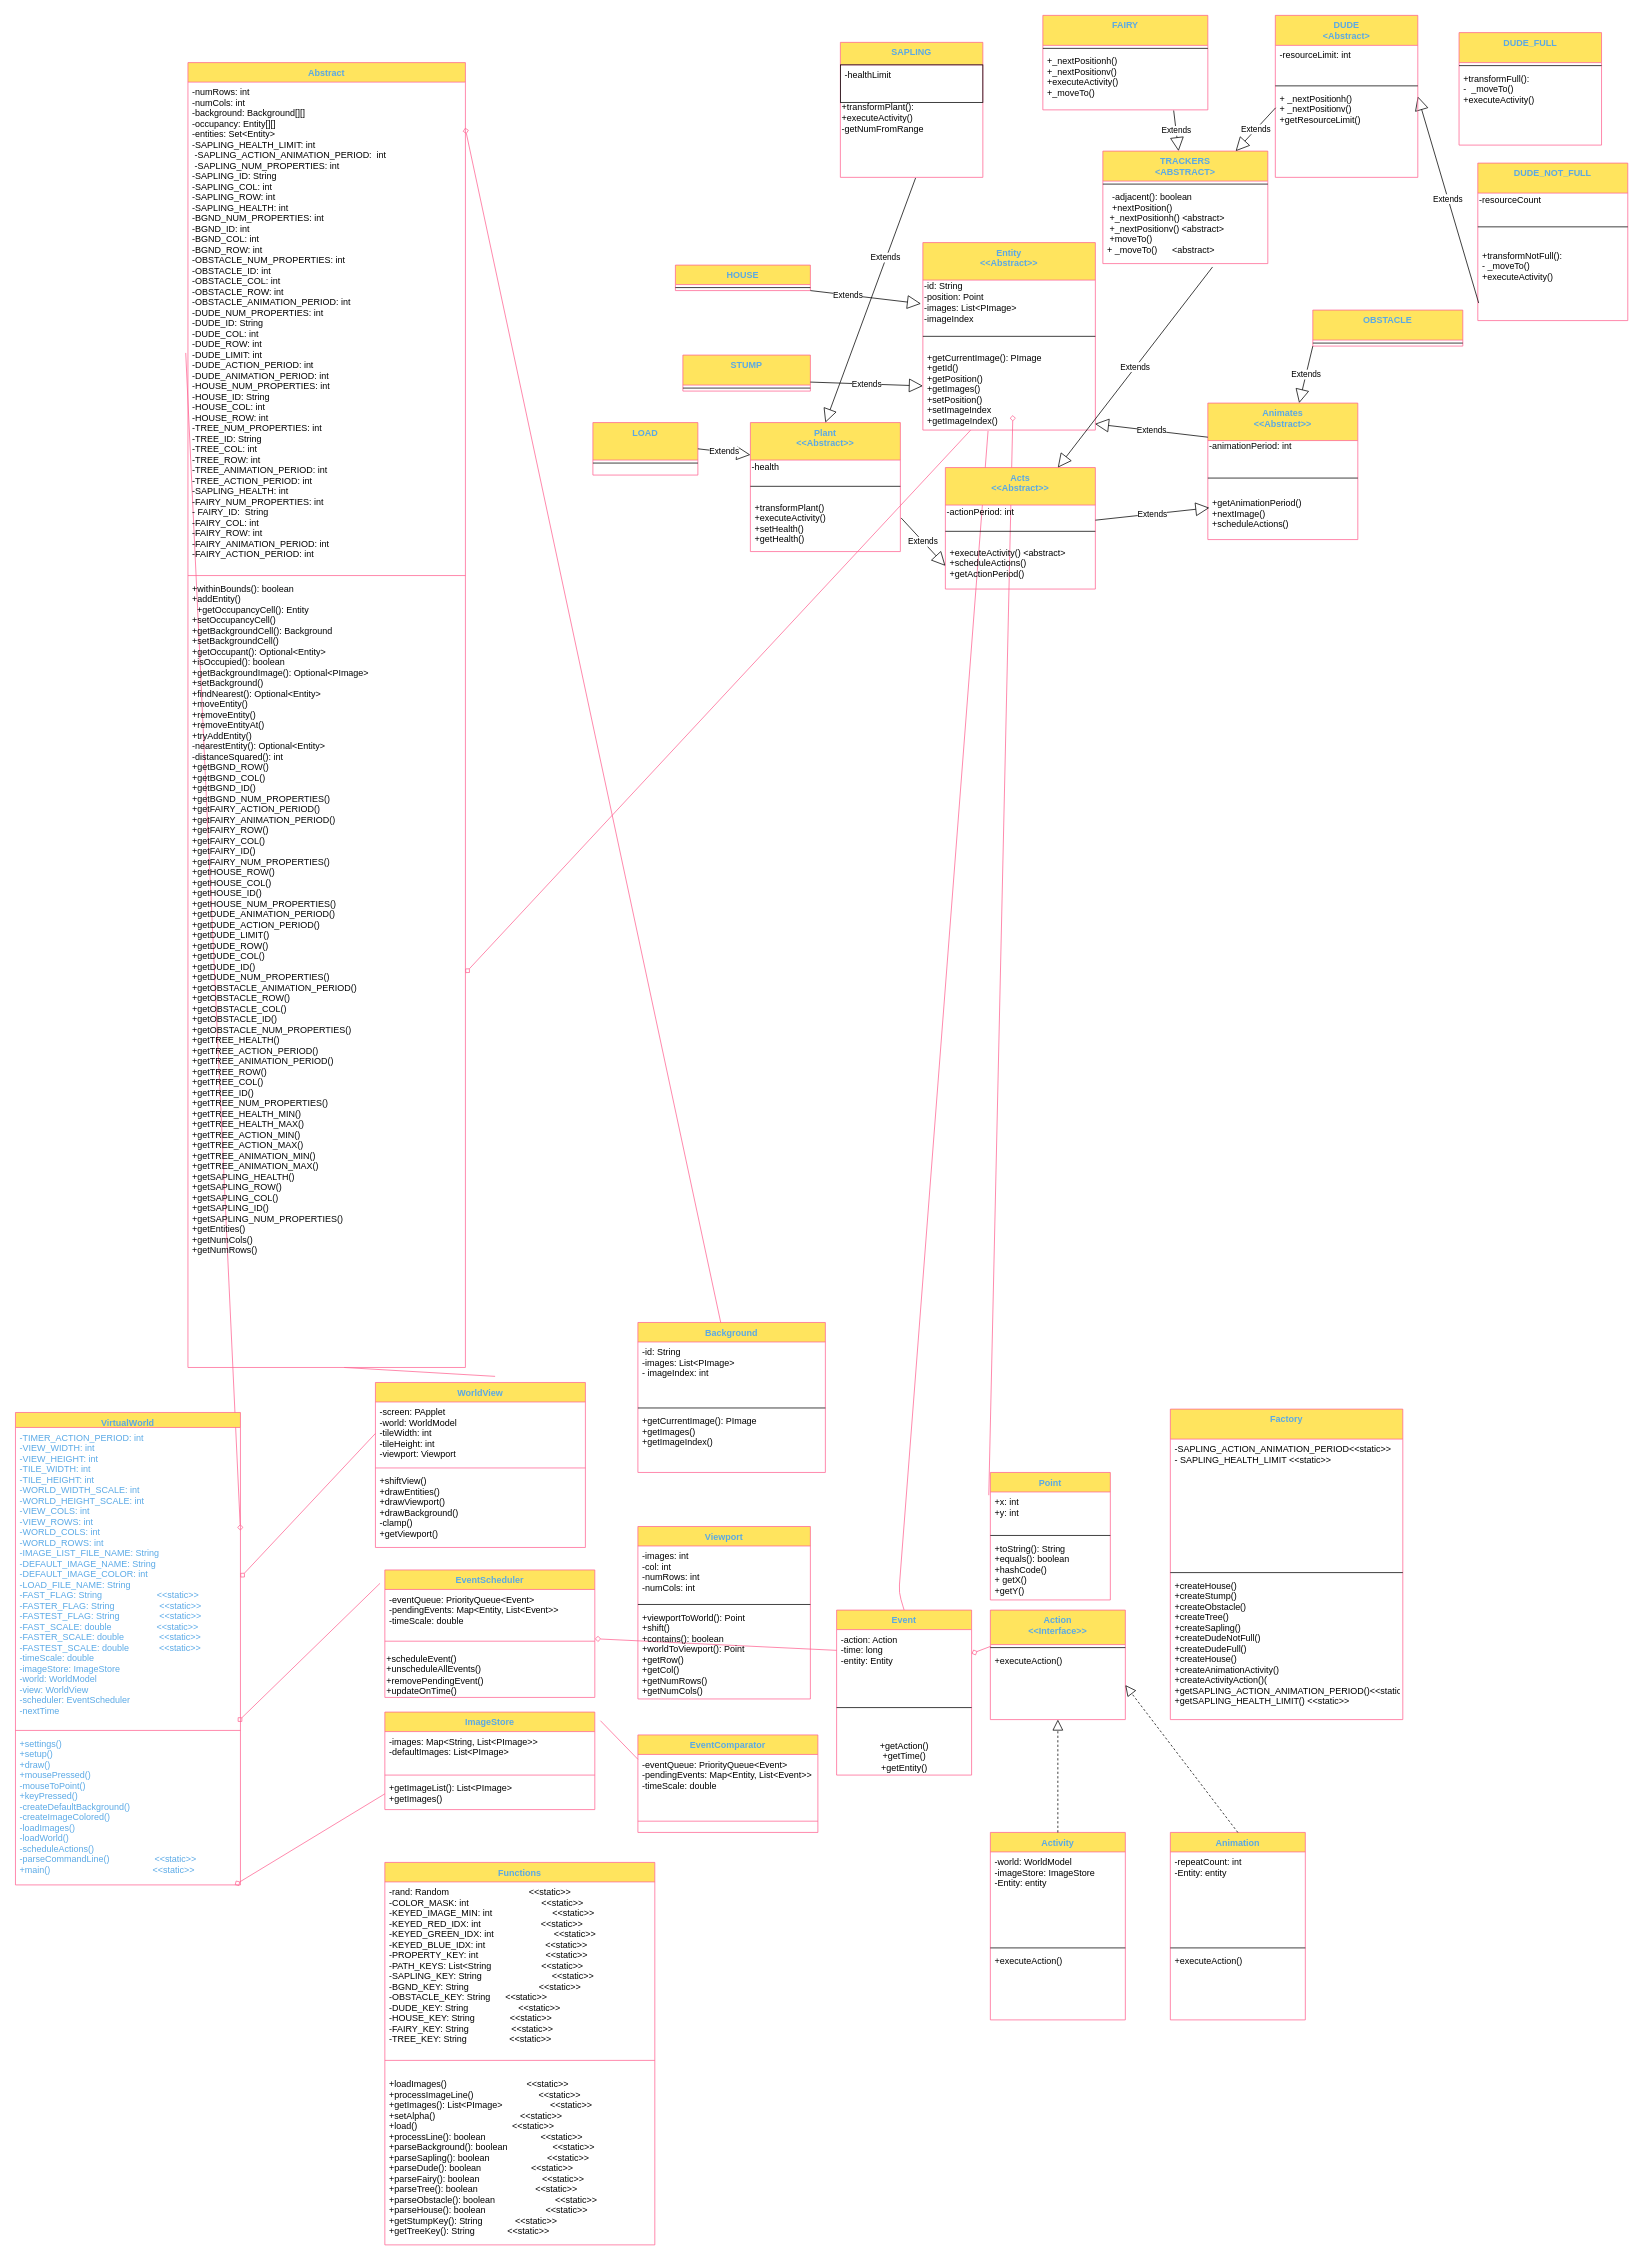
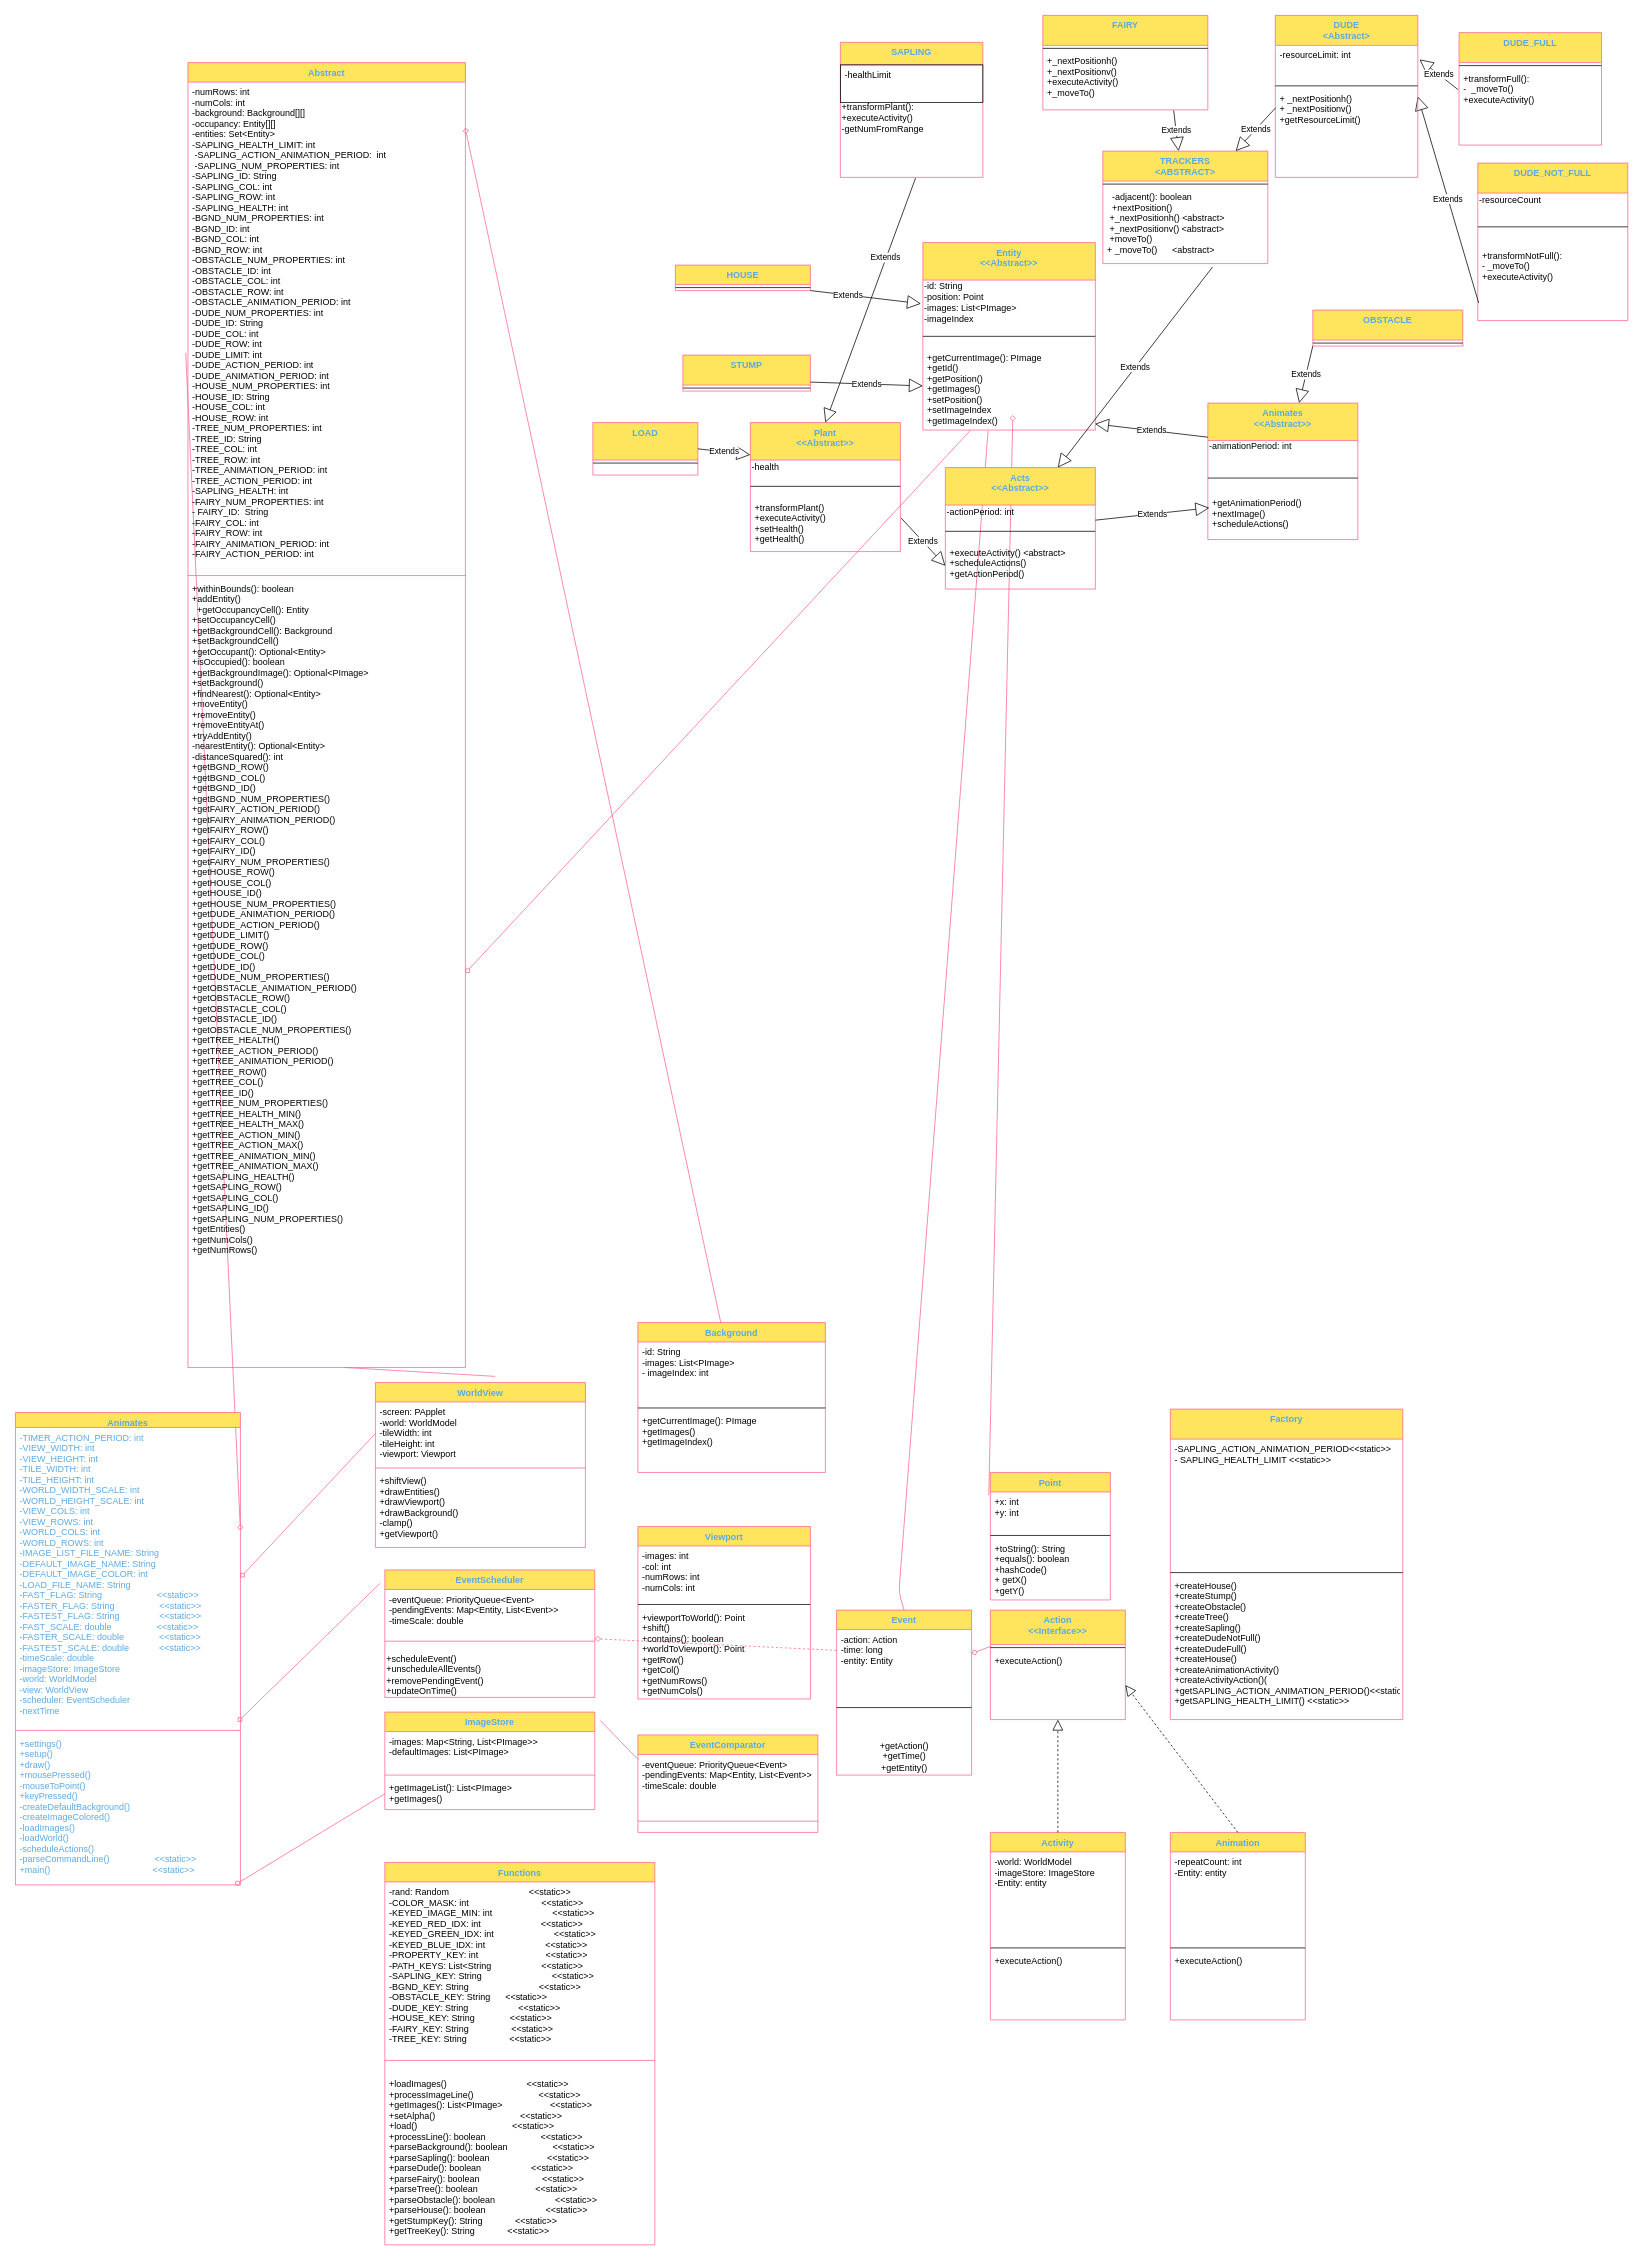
+ <mxCell id="117" value="Extends" style="endArrow=block;endSize=16;endFill=0;html=1;rounded=0;exitX=-0.006;exitY=0.276;exitDx=0;exitDy=0;exitPerimeter=0;entryX=1.012;entryY=0.375;entryDx=0;entryDy=0;entryPerimeter=0;" parent="1" source="79" target="123" edge="1"><mxGeometry width="160" relative="1" as="geometry"><mxPoint x="1468.86" y="214.776" as="sourcePoint" /><mxPoint x="1640" y="643" as="targetPoint" /><Array as="points" /></mxGeometry></mxCell>
- <mxCell id="14" value="VirtualWorld" style="swimlane;fontStyle=1;align=center;verticalAlign=top;childLayout=stackLayout;horizontal=1;startSize=20;horizontalStack=0;resizeParent=1;resizeParentMax=0;resizeLast=0;collapsible=1;marginBottom=0;hachureGap=4;pointerEvents=0;fillColor=#FFE45E;strokeColor=#FF6392;fontColor=#5AA9E6;" parent="1" vertex="1"><mxGeometry x="20" y="1883" width="300" height="630" as="geometry" /></mxCell>
+ <mxCell id="14" value="Animates" style="swimlane;fontStyle=1;align=center;verticalAlign=top;childLayout=stackLayout;horizontal=1;startSize=20;horizontalStack=0;resizeParent=1;resizeParentMax=0;resizeLast=0;collapsible=1;marginBottom=0;hachureGap=4;pointerEvents=0;fillColor=#FFE45E;strokeColor=#FF6392;fontColor=#5AA9E6;" parent="1" vertex="1"><mxGeometry x="20" y="1883" width="300" height="630" as="geometry" /></mxCell>
- <mxCell id="7" value="" style="graphMlID=e6;endArrow=none;strokeColor=#FF6392;strokeWidth=1.0;startArrow=diamond;startFill=0;endFill=1;fontColor=#5AA9E6;" parent="1" source="26" target="54" edge="1"><mxGeometry relative="1" as="geometry" /></mxCell>
+ <mxCell id="7" value="" style="graphMlID=e6;endArrow=none;strokeColor=#FF6392;strokeWidth=1.0;startArrow=diamond;startFill=0;endFill=1;fontColor=#5AA9E6;dashed=1;" parent="1" source="26" target="54" edge="1"><mxGeometry relative="1" as="geometry" /></mxCell>
